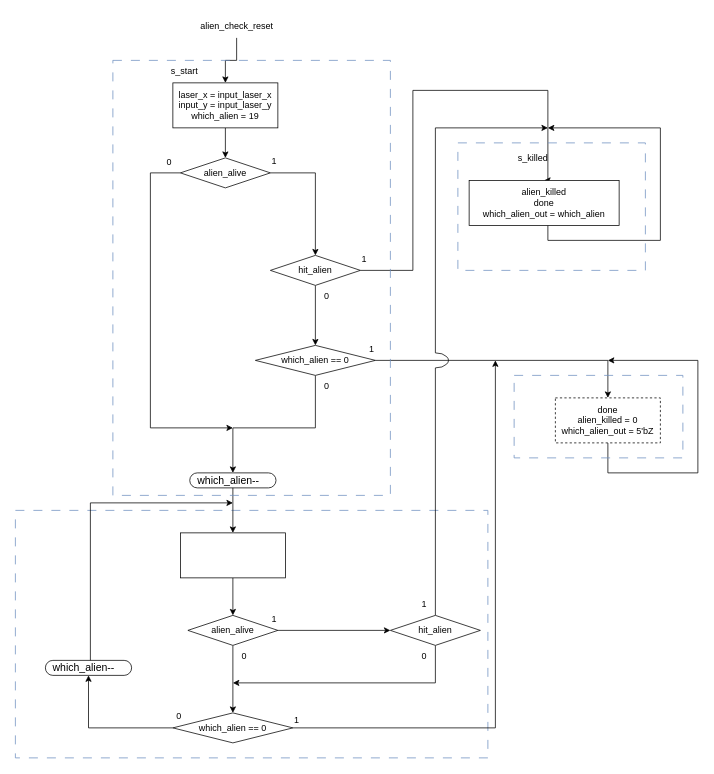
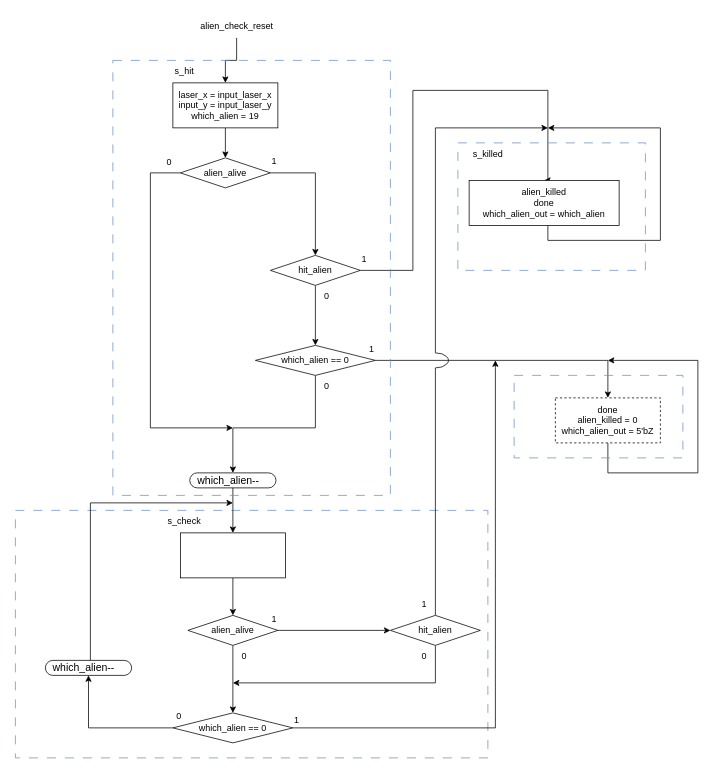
- <mxCell id="7" value="s_start" style="text;html=1;align=center;verticalAlign=middle;resizable=0;points=[];autosize=1;strokeColor=none;fillColor=none;" parent="1" vertex="1"><mxGeometry x="215" y="80" width="60" height="30" as="geometry" /></mxCell>
+ <mxCell id="7" value="s_hit" style="text;html=1;align=center;verticalAlign=middle;resizable=0;points=[];autosize=1;strokeColor=none;fillColor=none;" parent="1" vertex="1"><mxGeometry x="215" y="80" width="60" height="30" as="geometry" /></mxCell>
- <mxCell id="18" value="s_killed" style="text;html=1;align=center;verticalAlign=middle;resizable=0;points=[];autosize=1;strokeColor=none;fillColor=none;" parent="1" vertex="1"><mxGeometry x="680" y="195" width="60" height="30" as="geometry" /></mxCell>
+ <mxCell id="18" value="s_killed" style="text;html=1;align=center;verticalAlign=middle;resizable=0;points=[];autosize=1;strokeColor=none;fillColor=none;" parent="1" vertex="1"><mxGeometry x="620" y="190" width="60" height="30" as="geometry" /></mxCell>
+ <mxCell id="32" value="s_check" style="text;html=1;align=center;verticalAlign=middle;resizable=0;points=[];autosize=1;strokeColor=none;fillColor=none;" parent="1" vertex="1"><mxGeometry x="210" y="680" width="70" height="30" as="geometry" /></mxCell>
